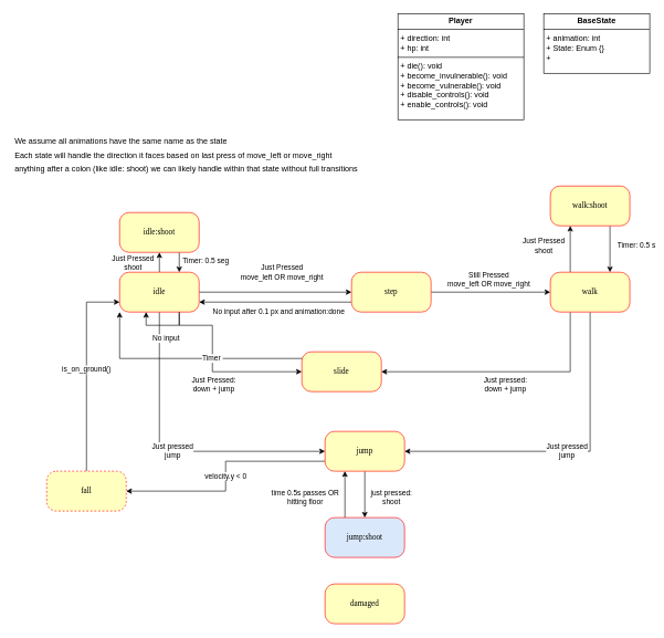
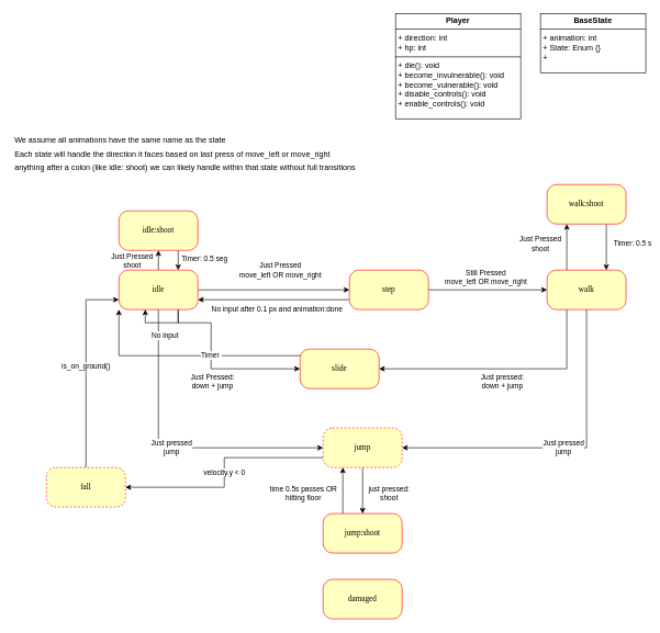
- <mxCell id="28" value="jump" style="rounded=1;whiteSpace=wrap;html=1;arcSize=24;fillColor=#ffffc0;strokeColor=#ff0000;shadow=0;comic=0;labelBackgroundColor=none;fontFamily=Verdana;fontSize=12;fontColor=#000000;align=center;" parent="1" vertex="1"><mxGeometry x="490" y="650" width="120" height="60" as="geometry" /></mxCell>
+ <mxCell id="28" value="jump" style="rounded=1;whiteSpace=wrap;html=1;arcSize=24;fillColor=#ffffc0;strokeColor=#ff0000;shadow=0;comic=0;labelBackgroundColor=none;fontFamily=Verdana;fontSize=12;fontColor=#000000;align=center;dashed=1;" parent="1" vertex="1"><mxGeometry x="490" y="650" width="120" height="60" as="geometry" /></mxCell>
- <mxCell id="32" value="jump:shoot" style="rounded=1;whiteSpace=wrap;html=1;arcSize=24;fillColor=#dae8fc;strokeColor=#ff0000;shadow=0;comic=0;labelBackgroundColor=none;fontFamily=Verdana;fontSize=12;fontColor=#000000;align=center;" parent="1" vertex="1"><mxGeometry x="490" y="780" width="120" height="60" as="geometry" /></mxCell>
+ <mxCell id="32" value="jump:shoot" style="rounded=1;whiteSpace=wrap;html=1;arcSize=24;fillColor=#ffffc0;strokeColor=#ff0000;shadow=0;comic=0;labelBackgroundColor=none;fontFamily=Verdana;fontSize=12;fontColor=#000000;align=center;" parent="1" vertex="1"><mxGeometry x="490" y="780" width="120" height="60" as="geometry" /></mxCell>
